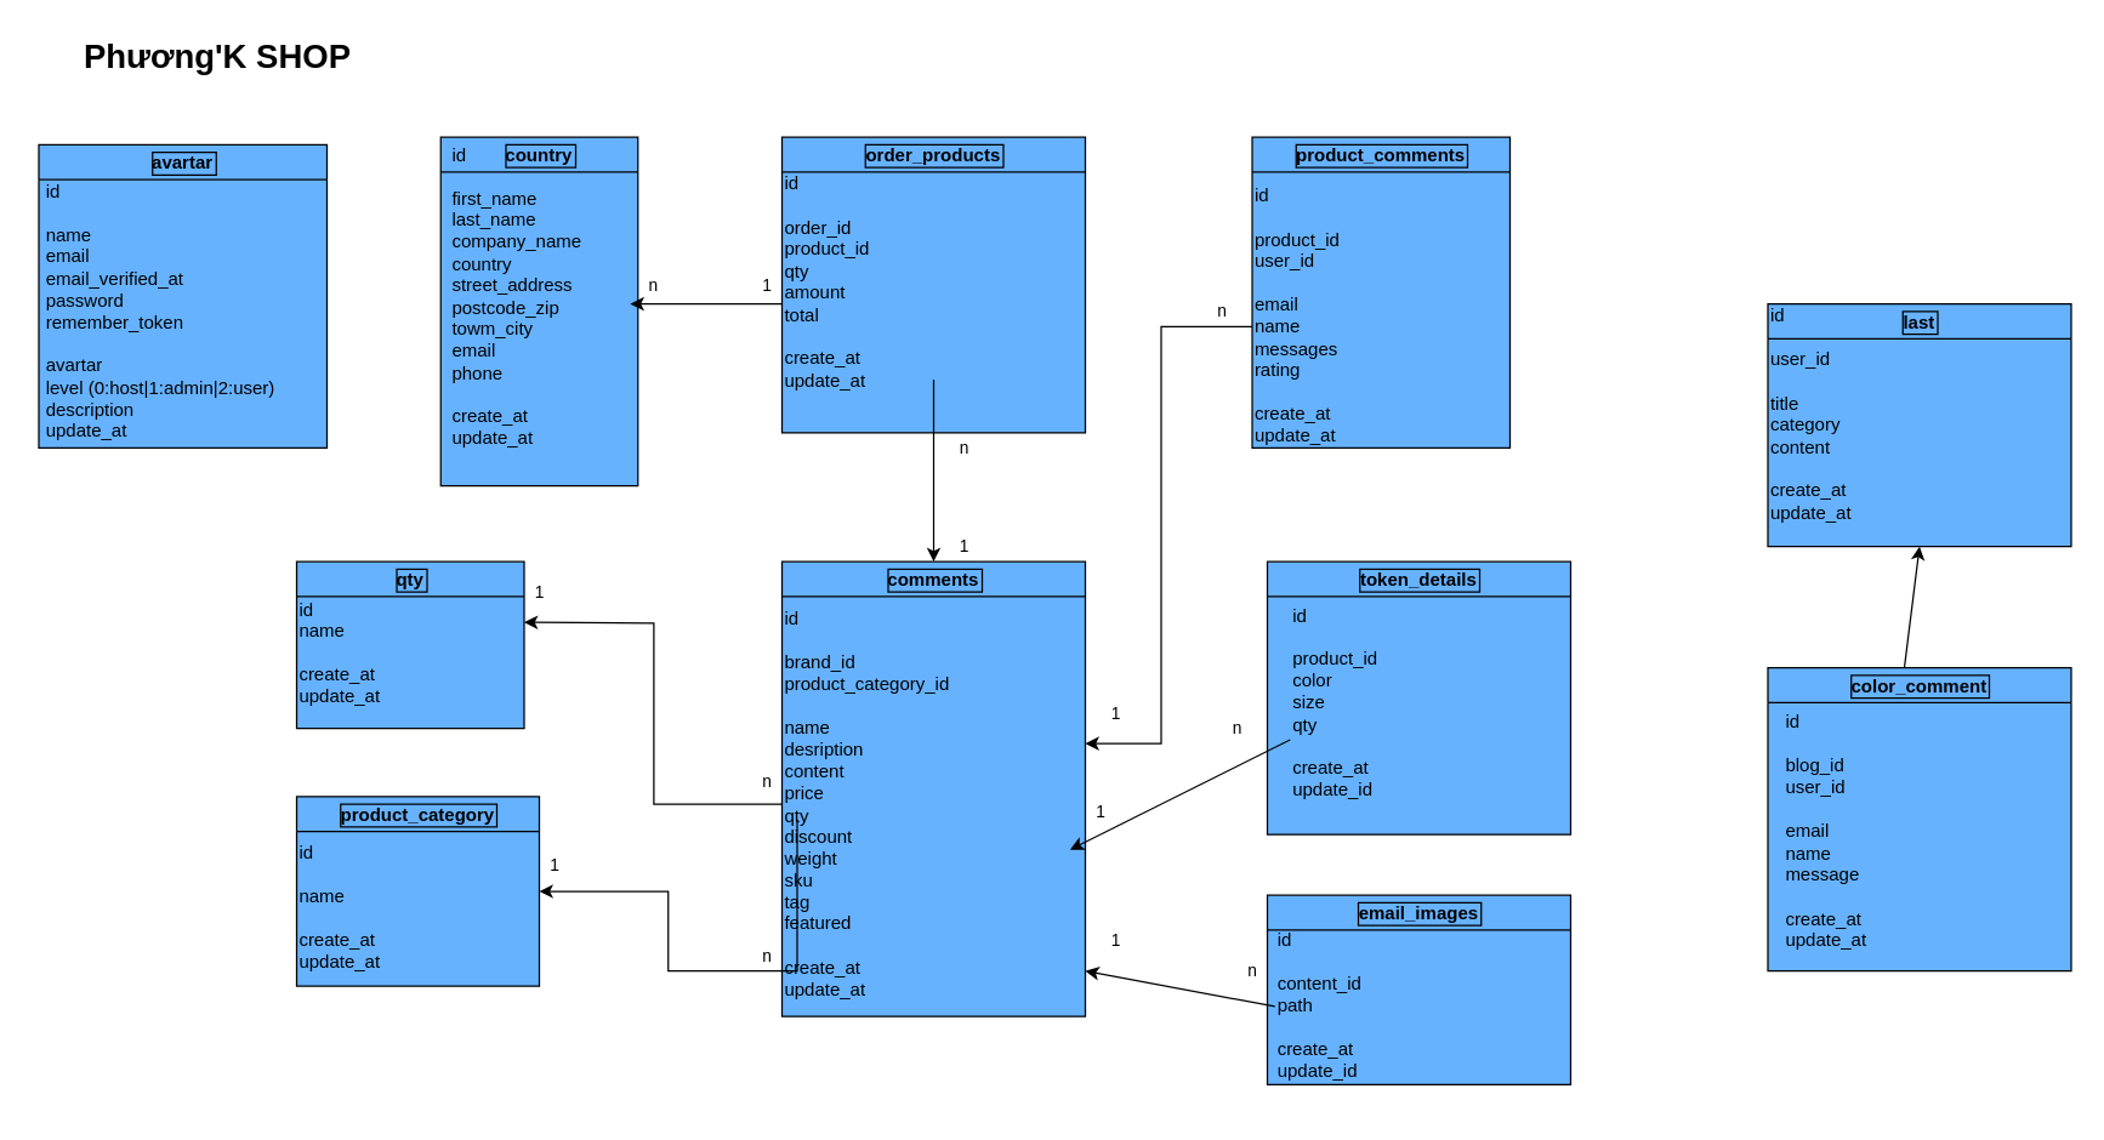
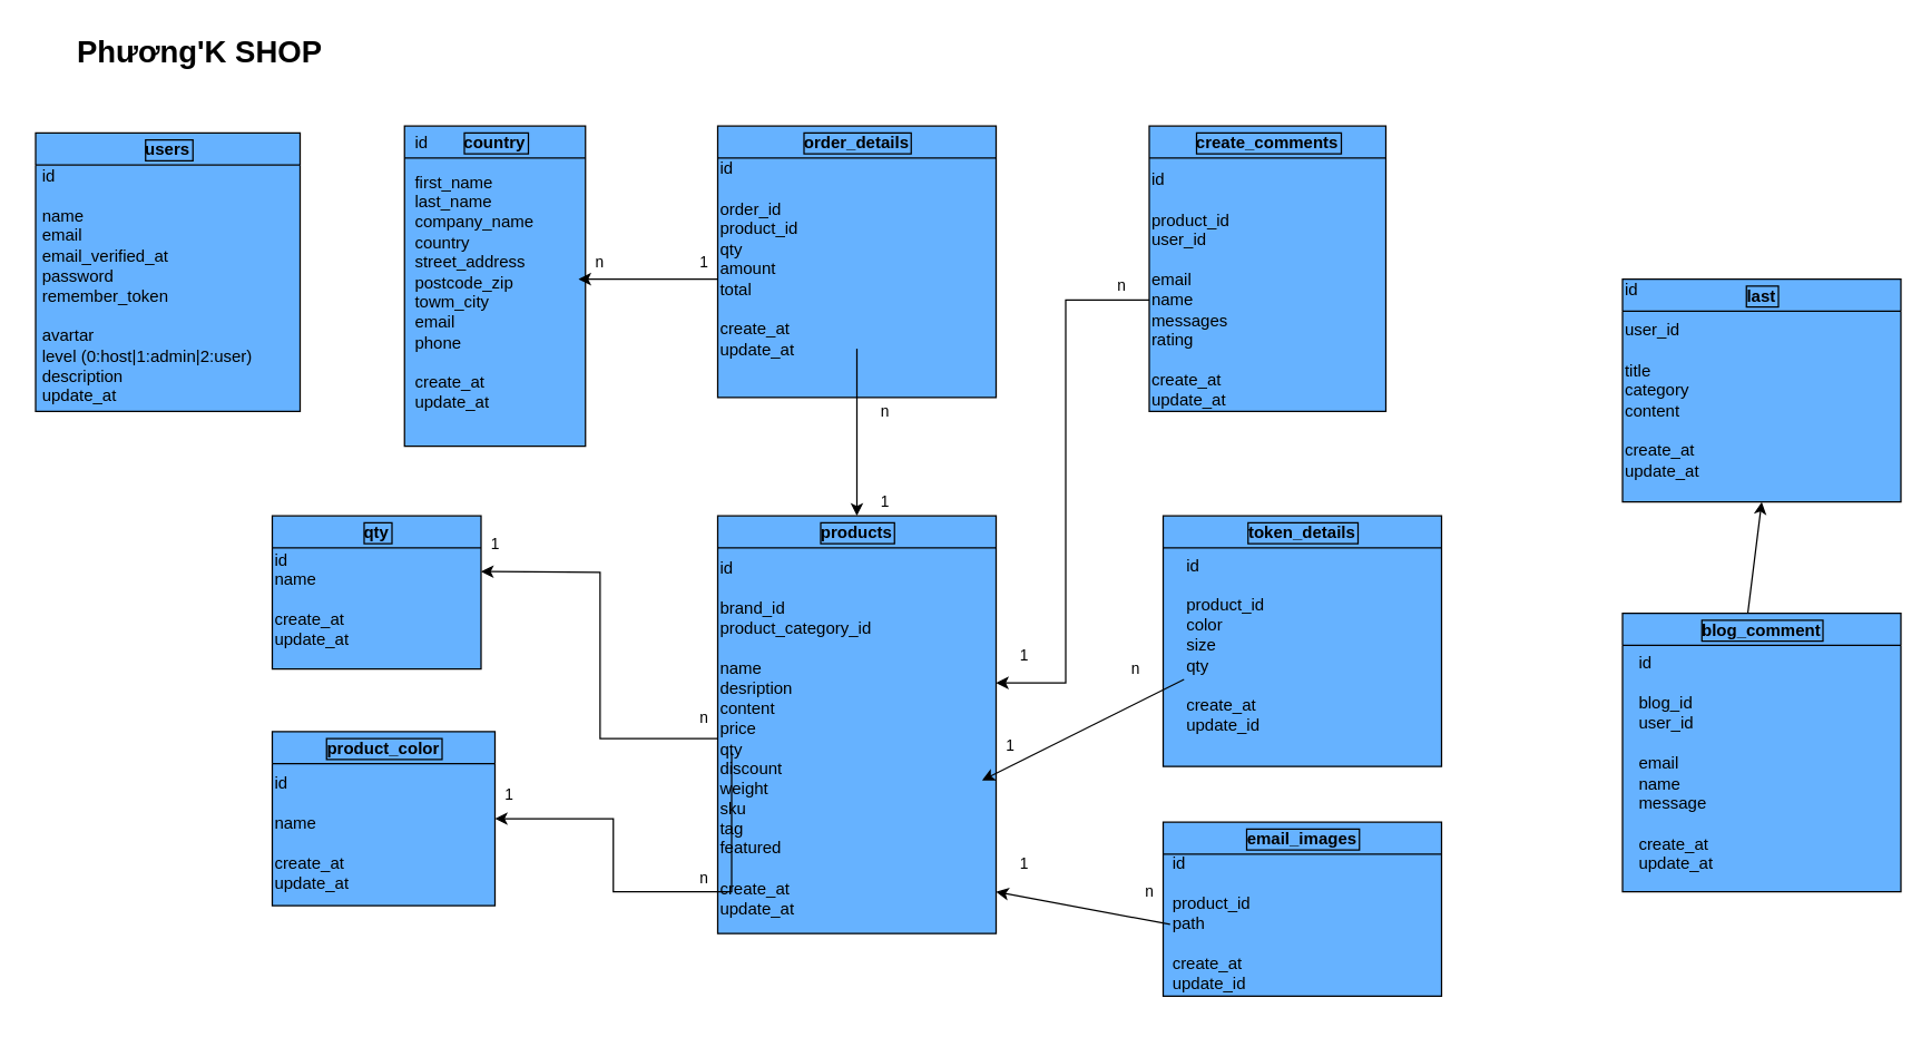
- <mxCell id="8" value="order_products" style="swimlane;rounded=0;shadow=0;glass=0;labelBackgroundColor=#66B2FF;labelBorderColor=default;sketch=0;fillColor=#66B2FF;gradientColor=#66B2FF;swimlaneFillColor=#66B2FF;" parent="1" vertex="1"><mxGeometry x="515" y="90" width="200" height="195" as="geometry" /></mxCell>
+ <mxCell id="8" value="order_details" style="swimlane;rounded=0;shadow=0;glass=0;labelBackgroundColor=#66B2FF;labelBorderColor=default;sketch=0;fillColor=#66B2FF;gradientColor=#66B2FF;swimlaneFillColor=#66B2FF;" parent="1" vertex="1"><mxGeometry x="515" y="90" width="200" height="195" as="geometry" /></mxCell>
- <mxCell id="13" value="product_comments" style="swimlane;rounded=0;shadow=0;glass=0;labelBackgroundColor=#66B2FF;labelBorderColor=default;sketch=0;fillColor=#66B2FF;gradientColor=#66B2FF;swimlaneFillColor=#66B2FF;" parent="1" vertex="1"><mxGeometry x="825" y="90" width="170" height="205" as="geometry" /></mxCell>
+ <mxCell id="13" value="create_comments" style="swimlane;rounded=0;shadow=0;glass=0;labelBackgroundColor=#66B2FF;labelBorderColor=default;sketch=0;fillColor=#66B2FF;gradientColor=#66B2FF;swimlaneFillColor=#66B2FF;" parent="1" vertex="1"><mxGeometry x="825" y="90" width="170" height="205" as="geometry" /></mxCell>
- <mxCell id="2" value="avartar" style="swimlane;rounded=0;shadow=0;glass=0;labelBackgroundColor=#66B2FF;labelBorderColor=default;sketch=0;fillColor=#66B2FF;gradientColor=#66B2FF;swimlaneFillColor=#66B2FF;" parent="1" vertex="1"><mxGeometry x="25" y="95" width="190" height="200" as="geometry" /></mxCell>
+ <mxCell id="2" value="users" style="swimlane;rounded=0;shadow=0;glass=0;labelBackgroundColor=#66B2FF;labelBorderColor=default;sketch=0;fillColor=#66B2FF;gradientColor=#66B2FF;swimlaneFillColor=#66B2FF;" parent="1" vertex="1"><mxGeometry x="25" y="95" width="190" height="200" as="geometry" /></mxCell>
- <mxCell id="11" value="comments" style="swimlane;rounded=0;shadow=0;glass=0;labelBackgroundColor=#66B2FF;labelBorderColor=default;sketch=0;fillColor=#66B2FF;gradientColor=#66B2FF;swimlaneFillColor=#66B2FF;startSize=23;" parent="1" vertex="1"><mxGeometry x="515" y="370" width="200" height="300" as="geometry" /></mxCell>
+ <mxCell id="11" value="products" style="swimlane;rounded=0;shadow=0;glass=0;labelBackgroundColor=#66B2FF;labelBorderColor=default;sketch=0;fillColor=#66B2FF;gradientColor=#66B2FF;swimlaneFillColor=#66B2FF;startSize=23;" parent="1" vertex="1"><mxGeometry x="515" y="370" width="200" height="300" as="geometry" /></mxCell>
- <mxCell id="21" value="color_comment" style="swimlane;rounded=0;shadow=0;glass=0;labelBackgroundColor=#66B2FF;labelBorderColor=default;sketch=0;fillColor=#66B2FF;gradientColor=#66B2FF;swimlaneFillColor=#66B2FF;startSize=23;" parent="1" vertex="1"><mxGeometry x="1165" y="440" width="200" height="200" as="geometry" /></mxCell>
+ <mxCell id="21" value="blog_comment" style="swimlane;rounded=0;shadow=0;glass=0;labelBackgroundColor=#66B2FF;labelBorderColor=default;sketch=0;fillColor=#66B2FF;gradientColor=#66B2FF;swimlaneFillColor=#66B2FF;startSize=23;" parent="1" vertex="1"><mxGeometry x="1165" y="440" width="200" height="200" as="geometry" /></mxCell>
- <mxCell id="17" value="product_category" style="swimlane;rounded=0;shadow=0;glass=0;labelBackgroundColor=#66B2FF;labelBorderColor=default;sketch=0;fillColor=#66B2FF;gradientColor=#66B2FF;swimlaneFillColor=#66B2FF;" parent="1" vertex="1"><mxGeometry x="195" y="525" width="160" height="125" as="geometry" /></mxCell>
+ <mxCell id="17" value="product_color" style="swimlane;rounded=0;shadow=0;glass=0;labelBackgroundColor=#66B2FF;labelBorderColor=default;sketch=0;fillColor=#66B2FF;gradientColor=#66B2FF;swimlaneFillColor=#66B2FF;" parent="1" vertex="1"><mxGeometry x="195" y="525" width="160" height="125" as="geometry" /></mxCell>
- <mxCell id="16" value="&lt;div style=&quot;&quot;&gt;id&lt;/div&gt;&lt;div style=&quot;&quot;&gt;&lt;br&gt;&lt;/div&gt;&lt;div style=&quot;&quot;&gt;content_id&lt;/div&gt;&lt;div style=&quot;&quot;&gt;path&lt;/div&gt;&lt;div style=&quot;&quot;&gt;&lt;br&gt;&lt;/div&gt;&lt;div style=&quot;&quot;&gt;create_at&lt;/div&gt;&lt;div style=&quot;&quot;&gt;update_id&lt;/div&gt;&lt;div style=&quot;&quot;&gt;&lt;br&gt;&lt;/div&gt;" style="text;html=1;align=left;verticalAlign=middle;resizable=0;points=[];autosize=1;strokeColor=none;fillColor=none;" parent="15" vertex="1"><mxGeometry x="5" y="20" width="70" height="120" as="geometry" /></mxCell>
+ <mxCell id="16" value="&lt;div style=&quot;&quot;&gt;id&lt;/div&gt;&lt;div style=&quot;&quot;&gt;&lt;br&gt;&lt;/div&gt;&lt;div style=&quot;&quot;&gt;product_id&lt;/div&gt;&lt;div style=&quot;&quot;&gt;path&lt;/div&gt;&lt;div style=&quot;&quot;&gt;&lt;br&gt;&lt;/div&gt;&lt;div style=&quot;&quot;&gt;create_at&lt;/div&gt;&lt;div style=&quot;&quot;&gt;update_id&lt;/div&gt;&lt;div style=&quot;&quot;&gt;&lt;br&gt;&lt;/div&gt;" style="text;html=1;align=left;verticalAlign=middle;resizable=0;points=[];autosize=1;strokeColor=none;fillColor=none;" parent="15" vertex="1"><mxGeometry x="5" y="20" width="70" height="120" as="geometry" /></mxCell>
